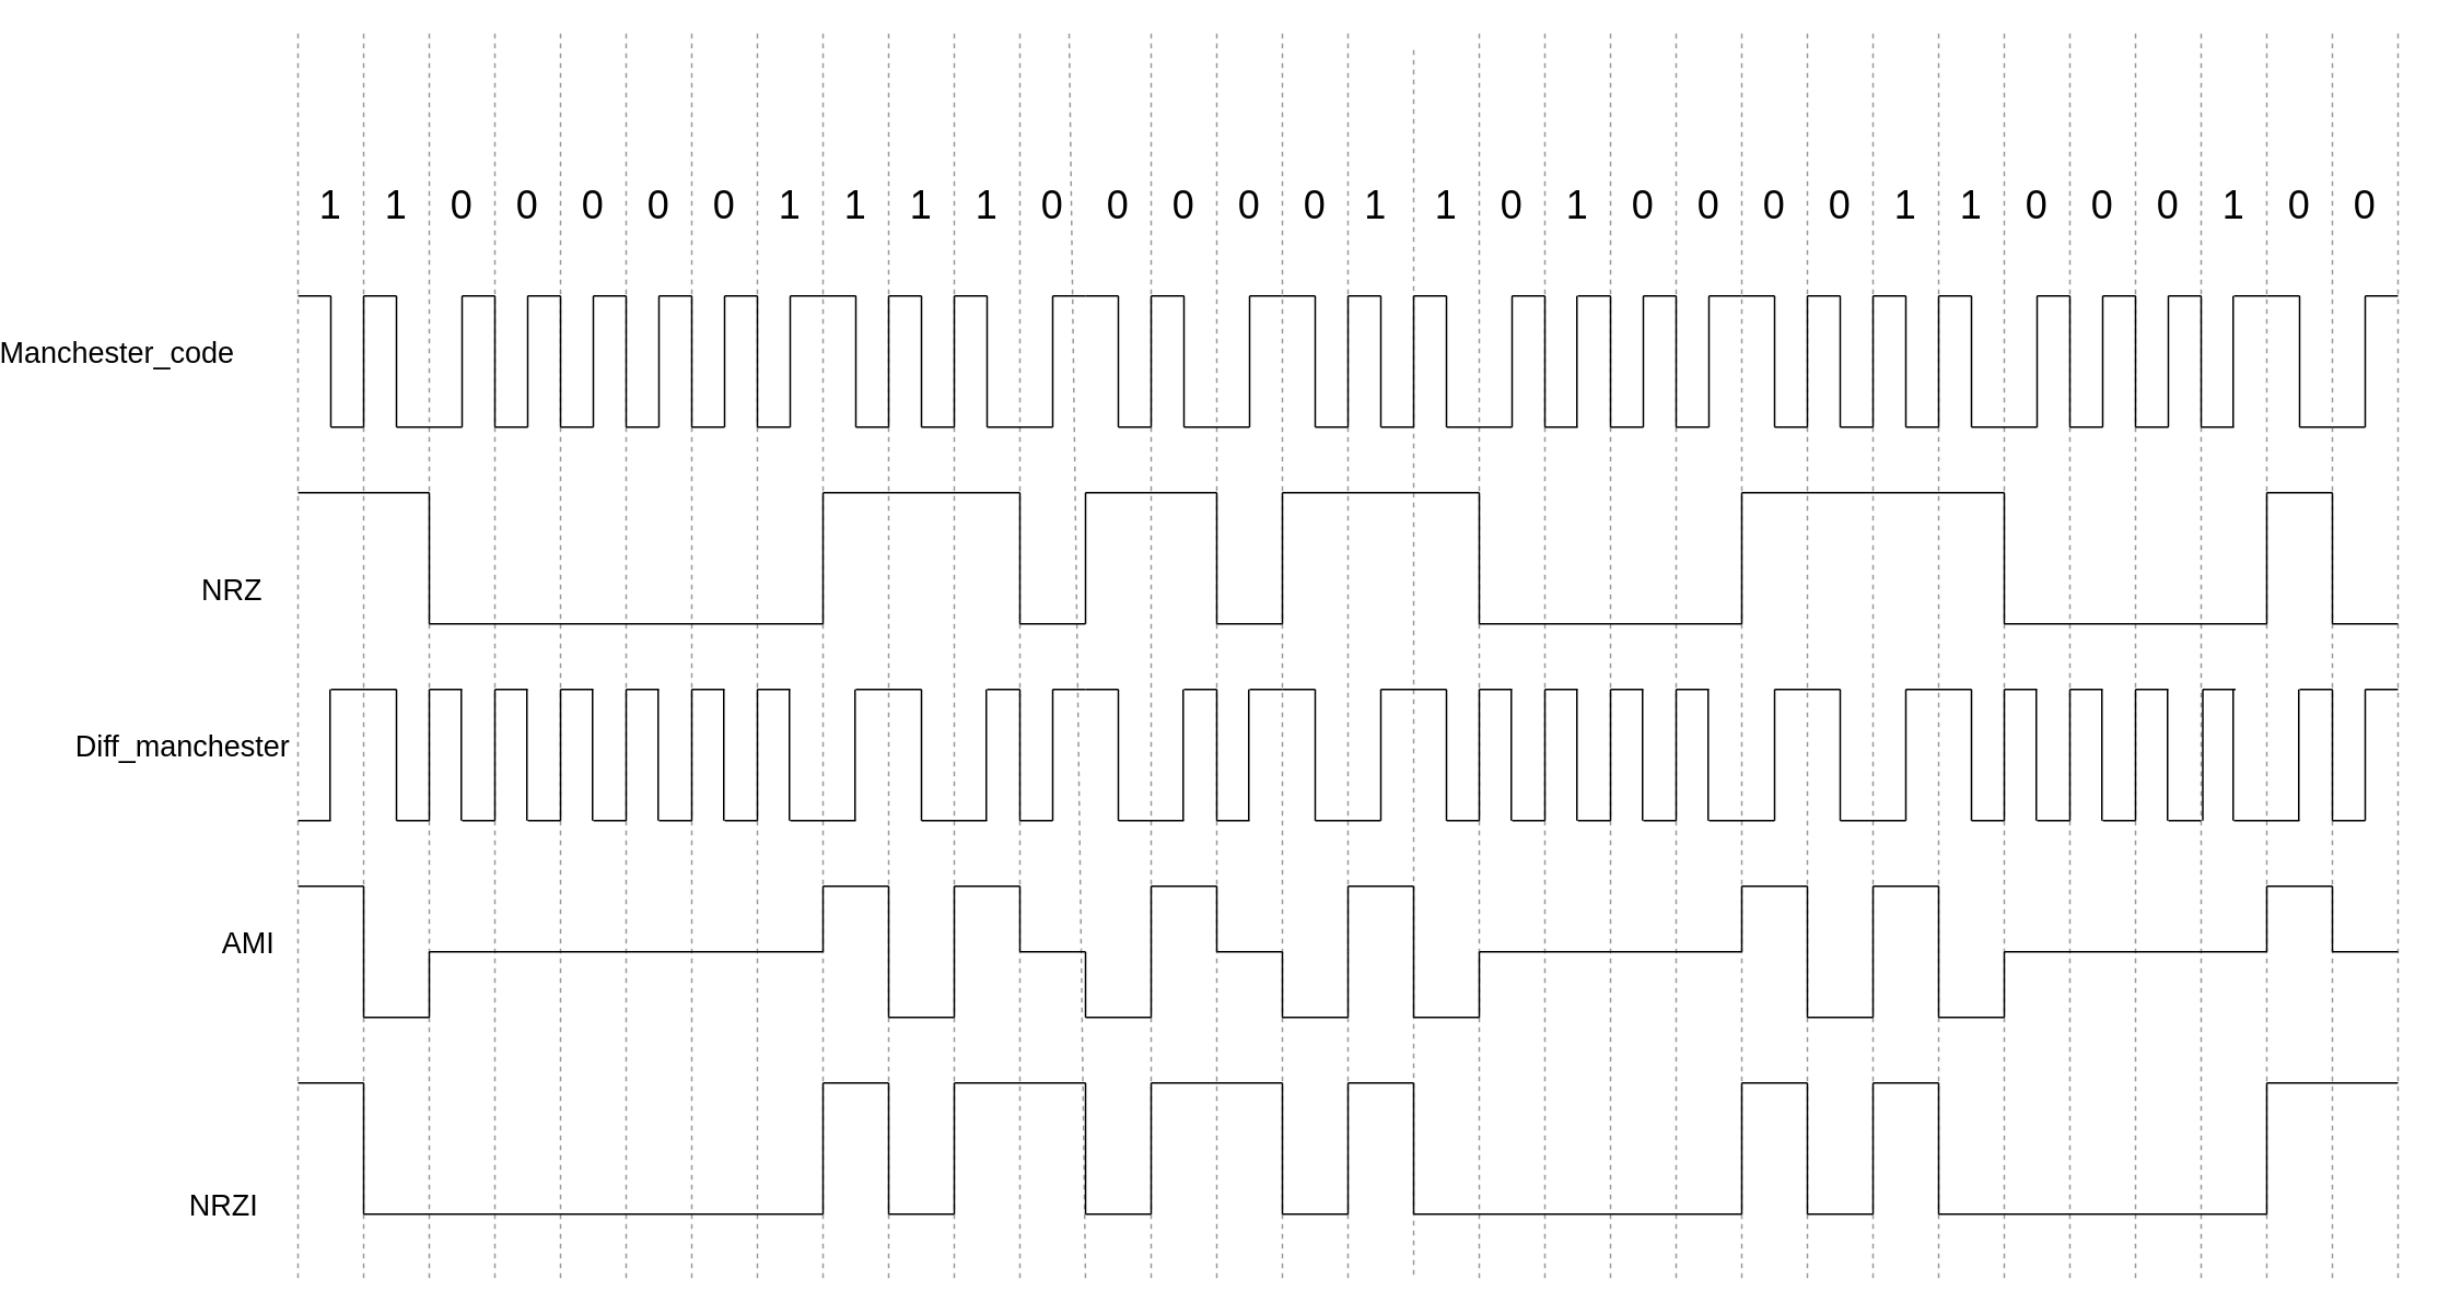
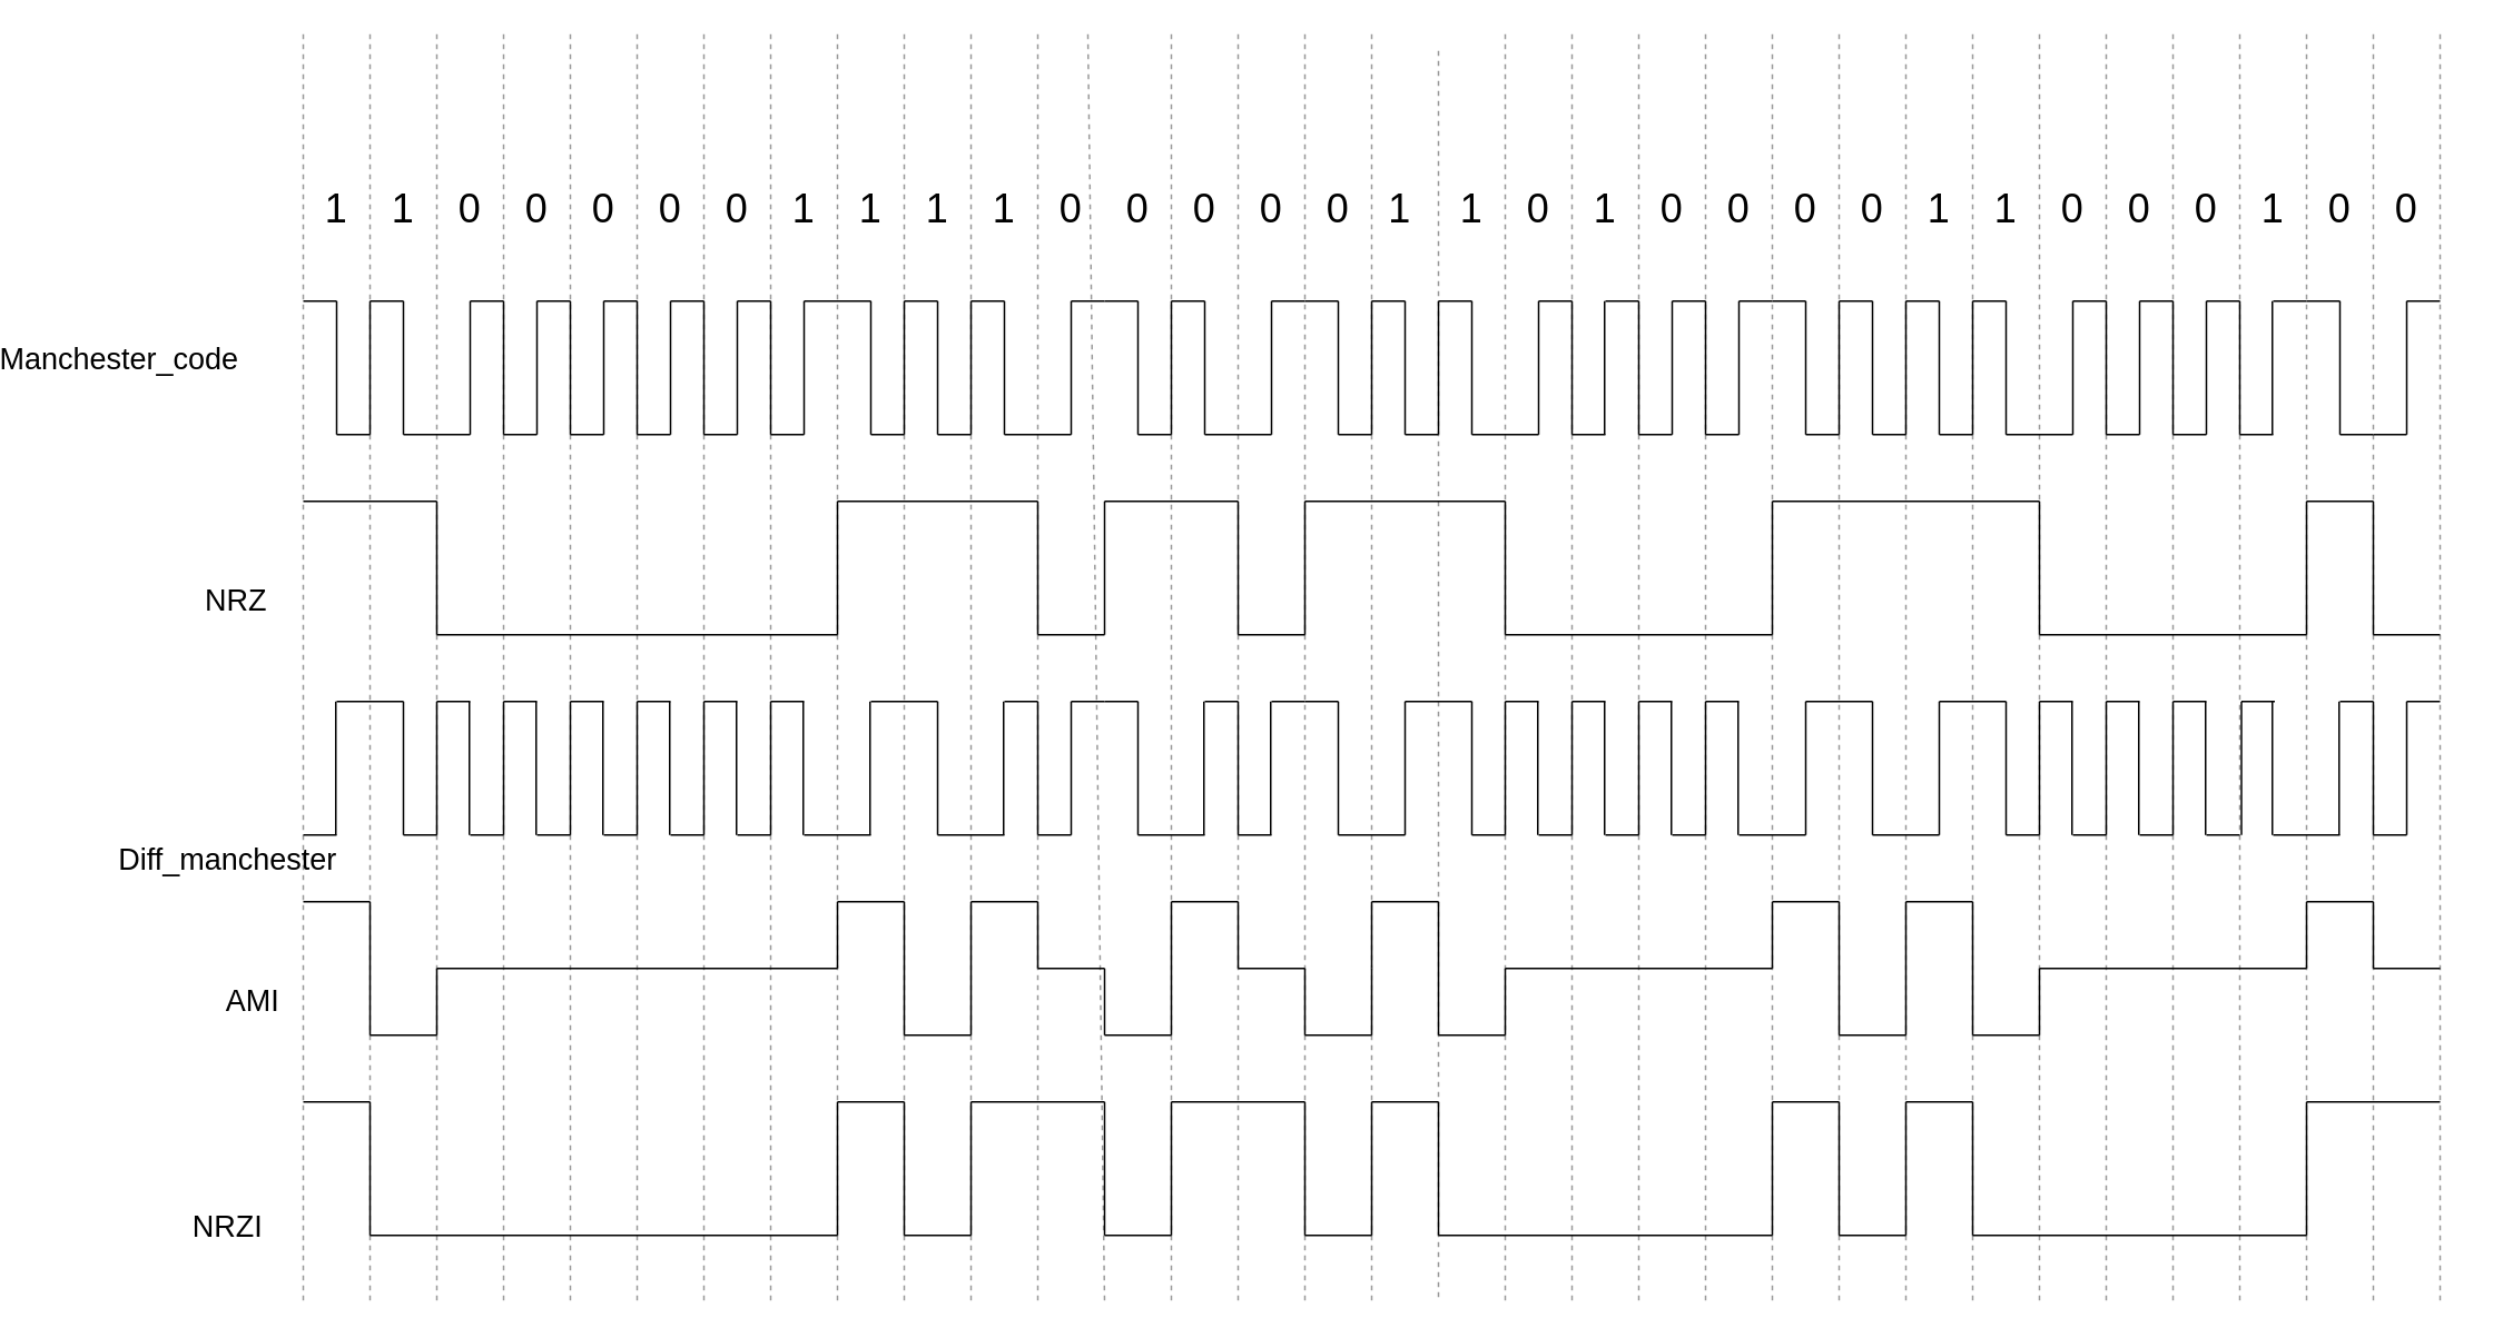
- <mxCell id="36" value="&lt;span style=&quot;font-size: 18px;&quot;&gt;Diff_manchester&lt;/span&gt;" style="text;html=1;align=center;verticalAlign=middle;whiteSpace=wrap;rounded=0;" parent="1" vertex="1"><mxGeometry x="20" y="440" width="140" height="30" as="geometry" /></mxCell>
+ <mxCell id="36" value="&lt;span style=&quot;font-size: 18px;&quot;&gt;Diff_manchester&lt;/span&gt;" style="text;html=1;align=center;verticalAlign=middle;whiteSpace=wrap;rounded=0;" parent="1" vertex="1"><mxGeometry x="45" y="500" width="140" height="30" as="geometry" /></mxCell>
- <mxCell id="37" value="&lt;font style=&quot;font-size: 18px;&quot;&gt;AMI&lt;/font&gt;" style="text;html=1;align=center;verticalAlign=middle;whiteSpace=wrap;rounded=0;" parent="1" vertex="1"><mxGeometry x="100" y="560" width="60" height="30" as="geometry" /></mxCell>
+ <mxCell id="37" value="&lt;font style=&quot;font-size: 18px;&quot;&gt;AMI&lt;/font&gt;" style="text;html=1;align=center;verticalAlign=middle;whiteSpace=wrap;rounded=0;" parent="1" vertex="1"><mxGeometry x="100" y="585" width="60" height="30" as="geometry" /></mxCell>
